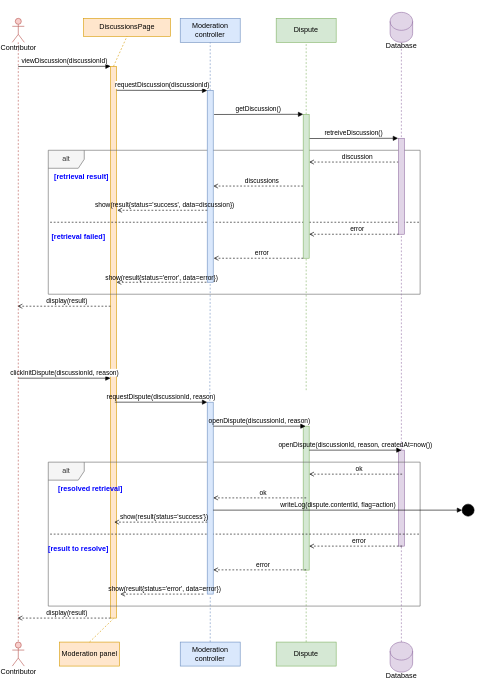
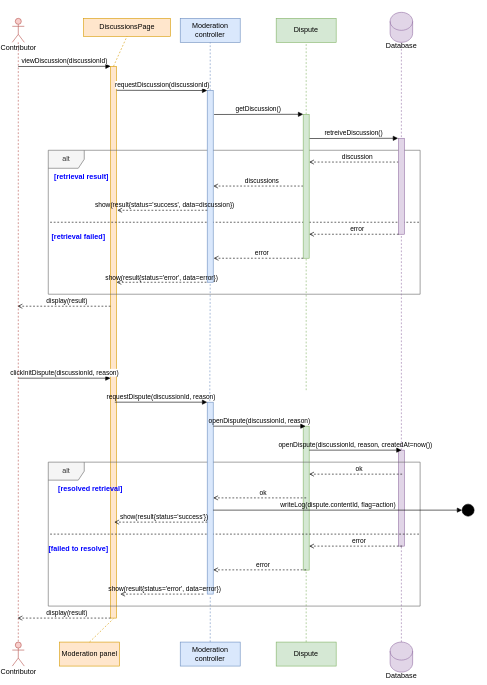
- <mxCell id="12" value="&lt;b&gt;&lt;font style=&quot;color: rgb(0, 0, 255);&quot;&gt;[result to resolve]&lt;/font&gt;&lt;/b&gt;" style="text;html=1;align=center;verticalAlign=middle;resizable=0;points=[];autosize=1;strokeColor=none;fillColor=none;" parent="10" vertex="1"><mxGeometry x="-10" y="130.002" width="120" height="30" as="geometry" /></mxCell>
+ <mxCell id="12" value="&lt;b&gt;&lt;font style=&quot;color: rgb(0, 0, 255);&quot;&gt;[failed to resolve]&lt;/font&gt;&lt;/b&gt;" style="text;html=1;align=center;verticalAlign=middle;resizable=0;points=[];autosize=1;strokeColor=none;fillColor=none;" parent="10" vertex="1"><mxGeometry x="-10" y="130.002" width="120" height="30" as="geometry" /></mxCell>
